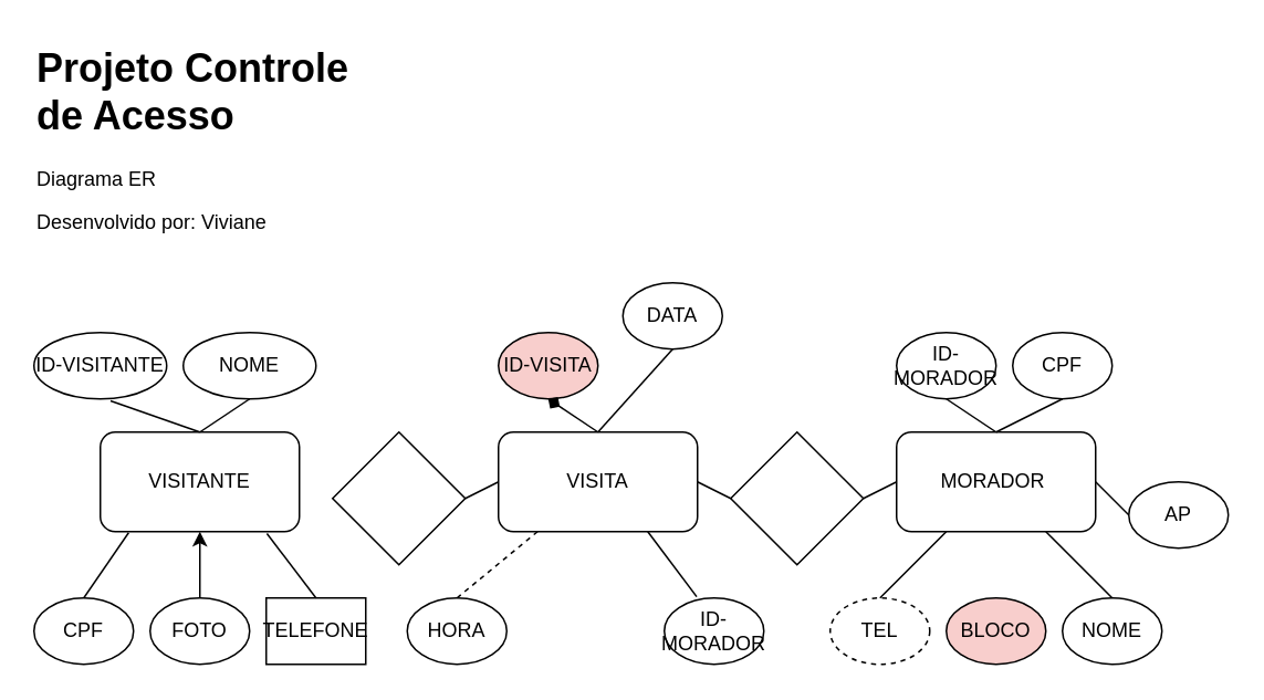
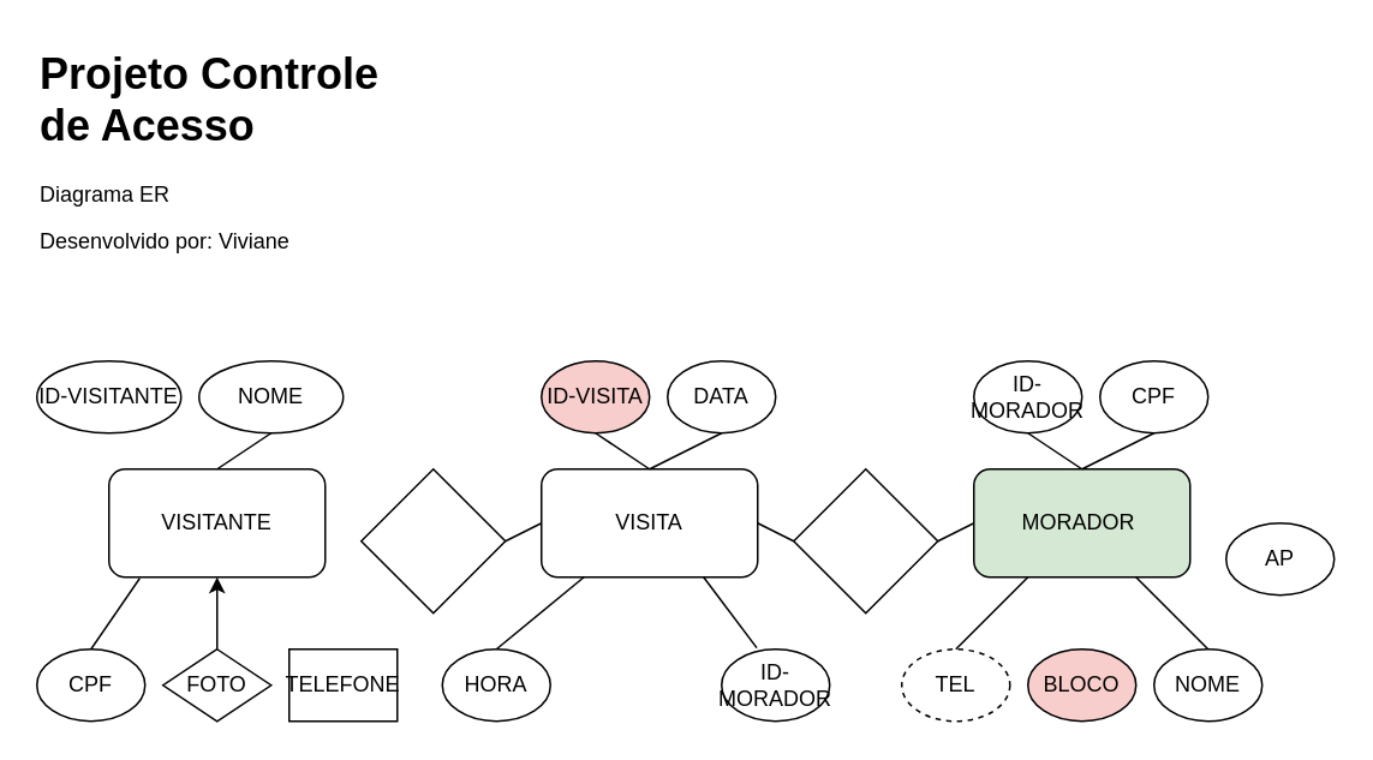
- <mxCell id="19" value="DATA" style="ellipse;whiteSpace=wrap;html=1;" parent="1" vertex="1"><mxGeometry x="375" y="170" width="60" height="40" as="geometry" /></mxCell>
+ <mxCell id="19" value="DATA" style="ellipse;whiteSpace=wrap;html=1;" parent="1" vertex="1"><mxGeometry x="370" y="200" width="60" height="40" as="geometry" /></mxCell>
- <mxCell id="32" value="" style="endArrow=diamond;html=1;rounded=0;entryX=0.5;entryY=1;entryDx=0;entryDy=0;exitX=0.5;exitY=0;exitDx=0;exitDy=0;" edge="1" parent="1" source="3" target="18"><mxGeometry width="50" height="50" relative="1" as="geometry"><mxPoint x="420" y="340" as="sourcePoint" /><mxPoint x="470" y="290" as="targetPoint" /></mxGeometry></mxCell>
+ <mxCell id="32" value="" style="endArrow=none;html=1;rounded=0;entryX=0.5;entryY=1;entryDx=0;entryDy=0;exitX=0.5;exitY=0;exitDx=0;exitDy=0;" edge="1" parent="1" source="3" target="18"><mxGeometry width="50" height="50" relative="1" as="geometry"><mxPoint x="420" y="340" as="sourcePoint" /><mxPoint x="470" y="290" as="targetPoint" /></mxGeometry></mxCell>
- <mxCell id="30" value="" style="endArrow=none;html=1;rounded=0;entryX=0.577;entryY=1.029;entryDx=0;entryDy=0;entryPerimeter=0;exitX=0.5;exitY=0;exitDx=0;exitDy=0;" edge="1" parent="1" source="2" target="7"><mxGeometry width="50" height="50" relative="1" as="geometry"><mxPoint x="130" y="340" as="sourcePoint" /><mxPoint x="180" y="290" as="targetPoint" /></mxGeometry></mxCell>
- <mxCell id="4" value="MORADOR&amp;nbsp;" style="rounded=1;whiteSpace=wrap;html=1;" parent="1" vertex="1"><mxGeometry x="540" y="260" width="120" height="60" as="geometry" /></mxCell>
+ <mxCell id="4" value="MORADOR&amp;nbsp;" style="rounded=1;whiteSpace=wrap;html=1;fillColor=#d5e8d4;" parent="1" vertex="1"><mxGeometry x="540" y="260" width="120" height="60" as="geometry" /></mxCell>
- <mxCell id="39" value="" style="endArrow=none;html=1;rounded=0;entryX=0;entryY=0.5;entryDx=0;entryDy=0;exitX=1;exitY=0.5;exitDx=0;exitDy=0;" edge="1" parent="1" source="4" target="17"><mxGeometry width="50" height="50" relative="1" as="geometry"><mxPoint x="420" y="340" as="sourcePoint" /><mxPoint x="470" y="290" as="targetPoint" /></mxGeometry></mxCell>
- <mxCell id="24" value="" style="endArrow=none;html=1;rounded=0;exitX=0.5;exitY=0;exitDx=0;exitDy=0;dashed=1;" edge="1" parent="1" source="12" target="3"><mxGeometry width="50" height="50" relative="1" as="geometry"><mxPoint x="300" y="340" as="sourcePoint" /><mxPoint x="350" y="290" as="targetPoint" /></mxGeometry></mxCell>
+ <mxCell id="24" value="" style="endArrow=none;html=1;rounded=0;exitX=0.5;exitY=0;exitDx=0;exitDy=0;" edge="1" parent="1" source="12" target="3"><mxGeometry width="50" height="50" relative="1" as="geometry"><mxPoint x="300" y="340" as="sourcePoint" /><mxPoint x="350" y="290" as="targetPoint" /></mxGeometry></mxCell>
- <mxCell id="28" value="" style="endArrow=none;html=1;rounded=0;exitX=0.5;exitY=0;exitDx=0;exitDy=0;entryX=0.837;entryY=1.019;entryDx=0;entryDy=0;entryPerimeter=0;" edge="1" parent="1" source="11" target="2"><mxGeometry width="50" height="50" relative="1" as="geometry"><mxPoint x="130" y="340" as="sourcePoint" /><mxPoint x="180" y="290" as="targetPoint" /></mxGeometry></mxCell>
- <mxCell id="10" value="FOTO" style="ellipse;whiteSpace=wrap;html=1;" parent="1" vertex="1"><mxGeometry x="90" y="360" width="60" height="40" as="geometry" /></mxCell>
+ <mxCell id="10" value="FOTO" style="rhombus;whiteSpace=wrap;html=1;" parent="1" vertex="1"><mxGeometry x="90" y="360" width="60" height="40" as="geometry" /></mxCell>
